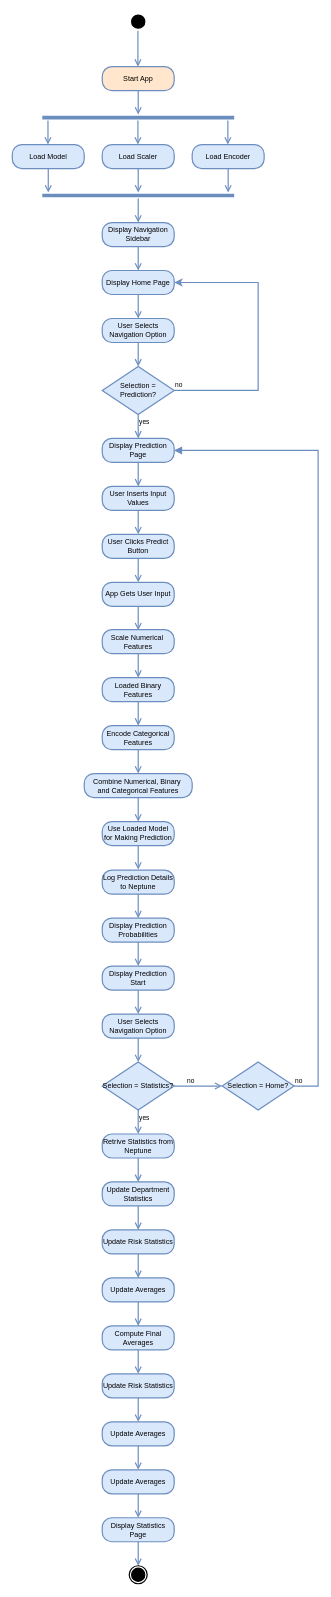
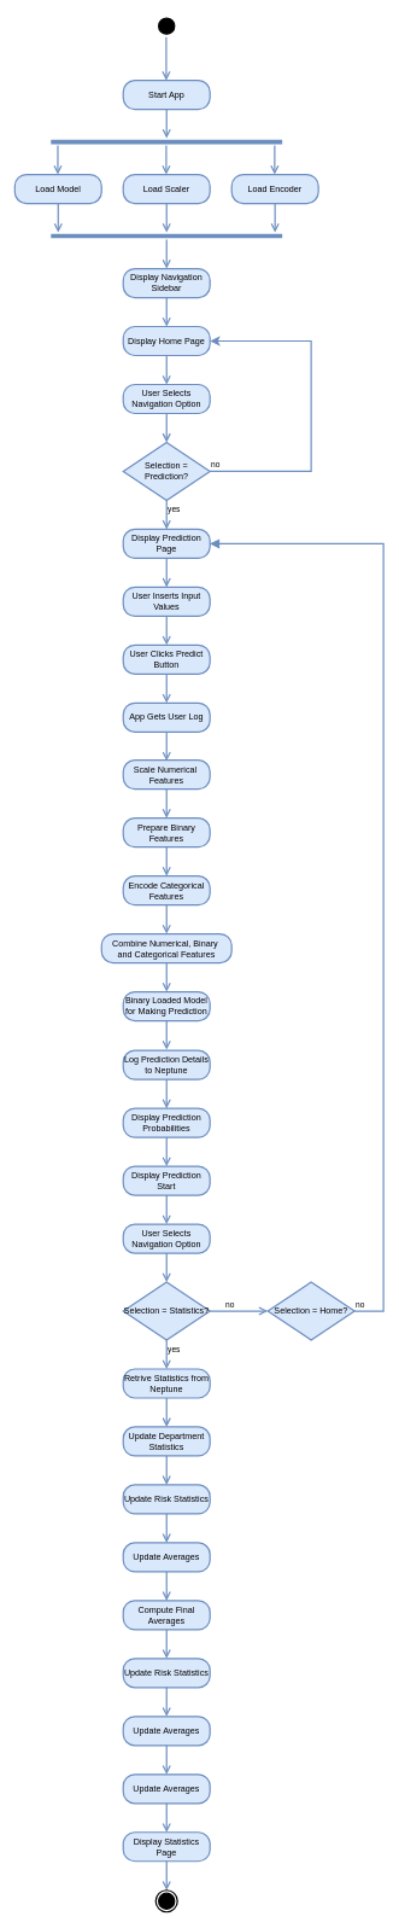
- <mxCell id="4" value="Start App" style="rounded=1;whiteSpace=wrap;html=1;arcSize=40;fillColor=#ffe6cc;strokeColor=#6c8ebf;strokeWidth=2;" vertex="1" parent="1"><mxGeometry x="170" y="110" width="120" height="40" as="geometry" /></mxCell>
+ <mxCell id="4" value="Start App" style="rounded=1;whiteSpace=wrap;html=1;arcSize=40;fillColor=#dae8fc;strokeColor=#6c8ebf;strokeWidth=2;" vertex="1" parent="1"><mxGeometry x="170" y="110" width="120" height="40" as="geometry" /></mxCell>
- <mxCell id="34" value="App Gets User Input" style="rounded=1;whiteSpace=wrap;html=1;arcSize=40;fillColor=#dae8fc;strokeColor=#6c8ebf;strokeWidth=2;" vertex="1" parent="1"><mxGeometry x="170" y="970" width="120" height="40" as="geometry" /></mxCell>
+ <mxCell id="34" value="App Gets User Log" style="rounded=1;whiteSpace=wrap;html=1;arcSize=40;fillColor=#dae8fc;strokeColor=#6c8ebf;strokeWidth=2;" vertex="1" parent="1"><mxGeometry x="170" y="970" width="120" height="40" as="geometry" /></mxCell>
- <mxCell id="38" value="Loaded Binary Features" style="rounded=1;whiteSpace=wrap;html=1;arcSize=40;fillColor=#dae8fc;strokeColor=#6c8ebf;strokeWidth=2;" vertex="1" parent="1"><mxGeometry x="170" y="1129" width="120" height="40" as="geometry" /></mxCell>
+ <mxCell id="38" value="Prepare Binary Features" style="rounded=1;whiteSpace=wrap;html=1;arcSize=40;fillColor=#dae8fc;strokeColor=#6c8ebf;strokeWidth=2;" vertex="1" parent="1"><mxGeometry x="170" y="1129" width="120" height="40" as="geometry" /></mxCell>
- <mxCell id="44" value="Use Loaded Model for&amp;nbsp;&lt;span style=&quot;background-color: transparent; color: light-dark(rgb(0, 0, 0), rgb(255, 255, 255));&quot;&gt;Making Prediction&lt;/span&gt;" style="rounded=1;whiteSpace=wrap;html=1;arcSize=40;fillColor=#dae8fc;strokeColor=#6c8ebf;strokeWidth=2;" vertex="1" parent="1"><mxGeometry x="170" y="1369" width="120" height="40" as="geometry" /></mxCell>
+ <mxCell id="44" value="Binary Loaded Model for&amp;nbsp;&lt;span style=&quot;background-color: transparent; color: light-dark(rgb(0, 0, 0), rgb(255, 255, 255));&quot;&gt;Making Prediction&lt;/span&gt;" style="rounded=1;whiteSpace=wrap;html=1;arcSize=40;fillColor=#dae8fc;strokeColor=#6c8ebf;strokeWidth=2;" vertex="1" parent="1"><mxGeometry x="170" y="1369" width="120" height="40" as="geometry" /></mxCell>
